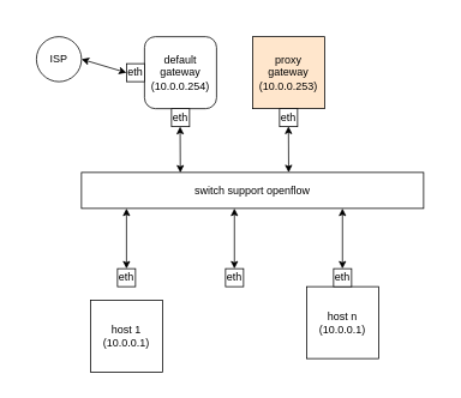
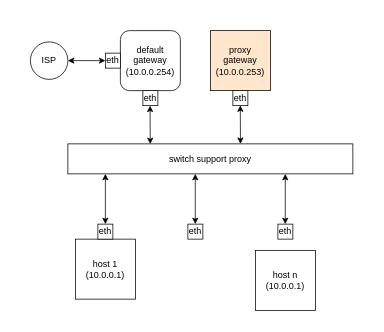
- <mxCell id="19" value="ISP" style="ellipse;whiteSpace=wrap;html=1;aspect=fixed;" parent="1" vertex="1"><mxGeometry x="40" y="40" width="50" height="50" as="geometry" /></mxCell>
+ <mxCell id="19" value="ISP" style="ellipse;whiteSpace=wrap;html=1;aspect=fixed;" parent="1" vertex="1"><mxGeometry x="40" y="55" width="50" height="50" as="geometry" /></mxCell>
- <mxCell id="3" value="switch support openflow" style="rounded=0;whiteSpace=wrap;html=1;" parent="1" vertex="1"><mxGeometry x="90" y="191" width="380" height="40" as="geometry" /></mxCell>
+ <mxCell id="3" value="switch support proxy" style="rounded=0;whiteSpace=wrap;html=1;" parent="1" vertex="1"><mxGeometry x="90" y="191" width="380" height="40" as="geometry" /></mxCell>
- <mxCell id="7" value="host n&lt;br&gt;(10.0.0.1)" style="whiteSpace=wrap;html=1;aspect=fixed;" parent="1" vertex="1"><mxGeometry x="340" y="318" width="80" height="80" as="geometry" /></mxCell>
+ <mxCell id="7" value="host n&lt;br&gt;(10.0.0.1)" style="whiteSpace=wrap;html=1;aspect=fixed;" parent="1" vertex="1"><mxGeometry x="340" y="333" width="80" height="80" as="geometry" /></mxCell>
- <mxCell id="6" value="host 1&lt;br&gt;(10.0.0.1)" style="whiteSpace=wrap;html=1;aspect=fixed;" parent="1" vertex="1"><mxGeometry x="100" y="333" width="80" height="80" as="geometry" /></mxCell>
+ <mxCell id="6" value="host 1&lt;br&gt;(10.0.0.1)" style="whiteSpace=wrap;html=1;aspect=fixed;" parent="1" vertex="1"><mxGeometry x="100" y="318" width="80" height="80" as="geometry" /></mxCell>
